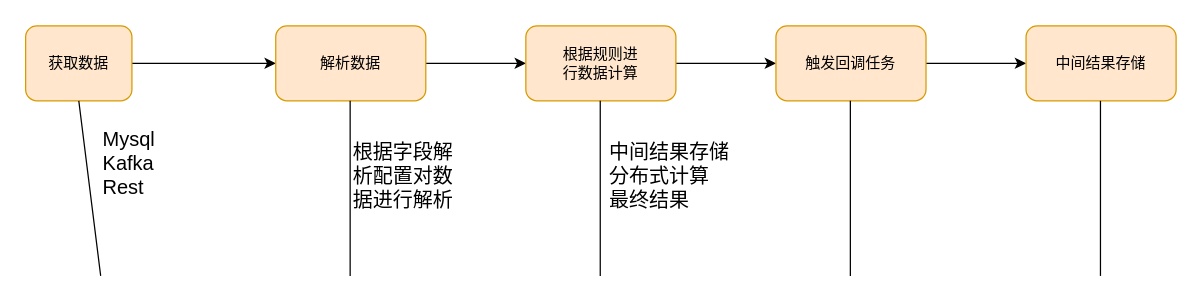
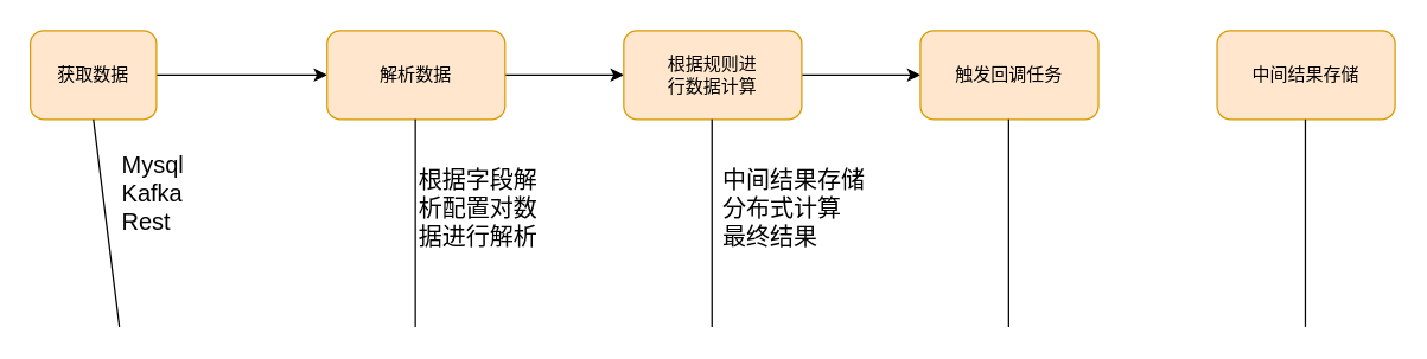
- <mxCell id="8" style="edgeStyle=orthogonalEdgeStyle;rounded=0;orthogonalLoop=1;jettySize=auto;html=1;exitX=1;exitY=0.5;exitDx=0;exitDy=0;" parent="1" source="9" target="10" edge="1"><mxGeometry relative="1" as="geometry" /></mxCell>
